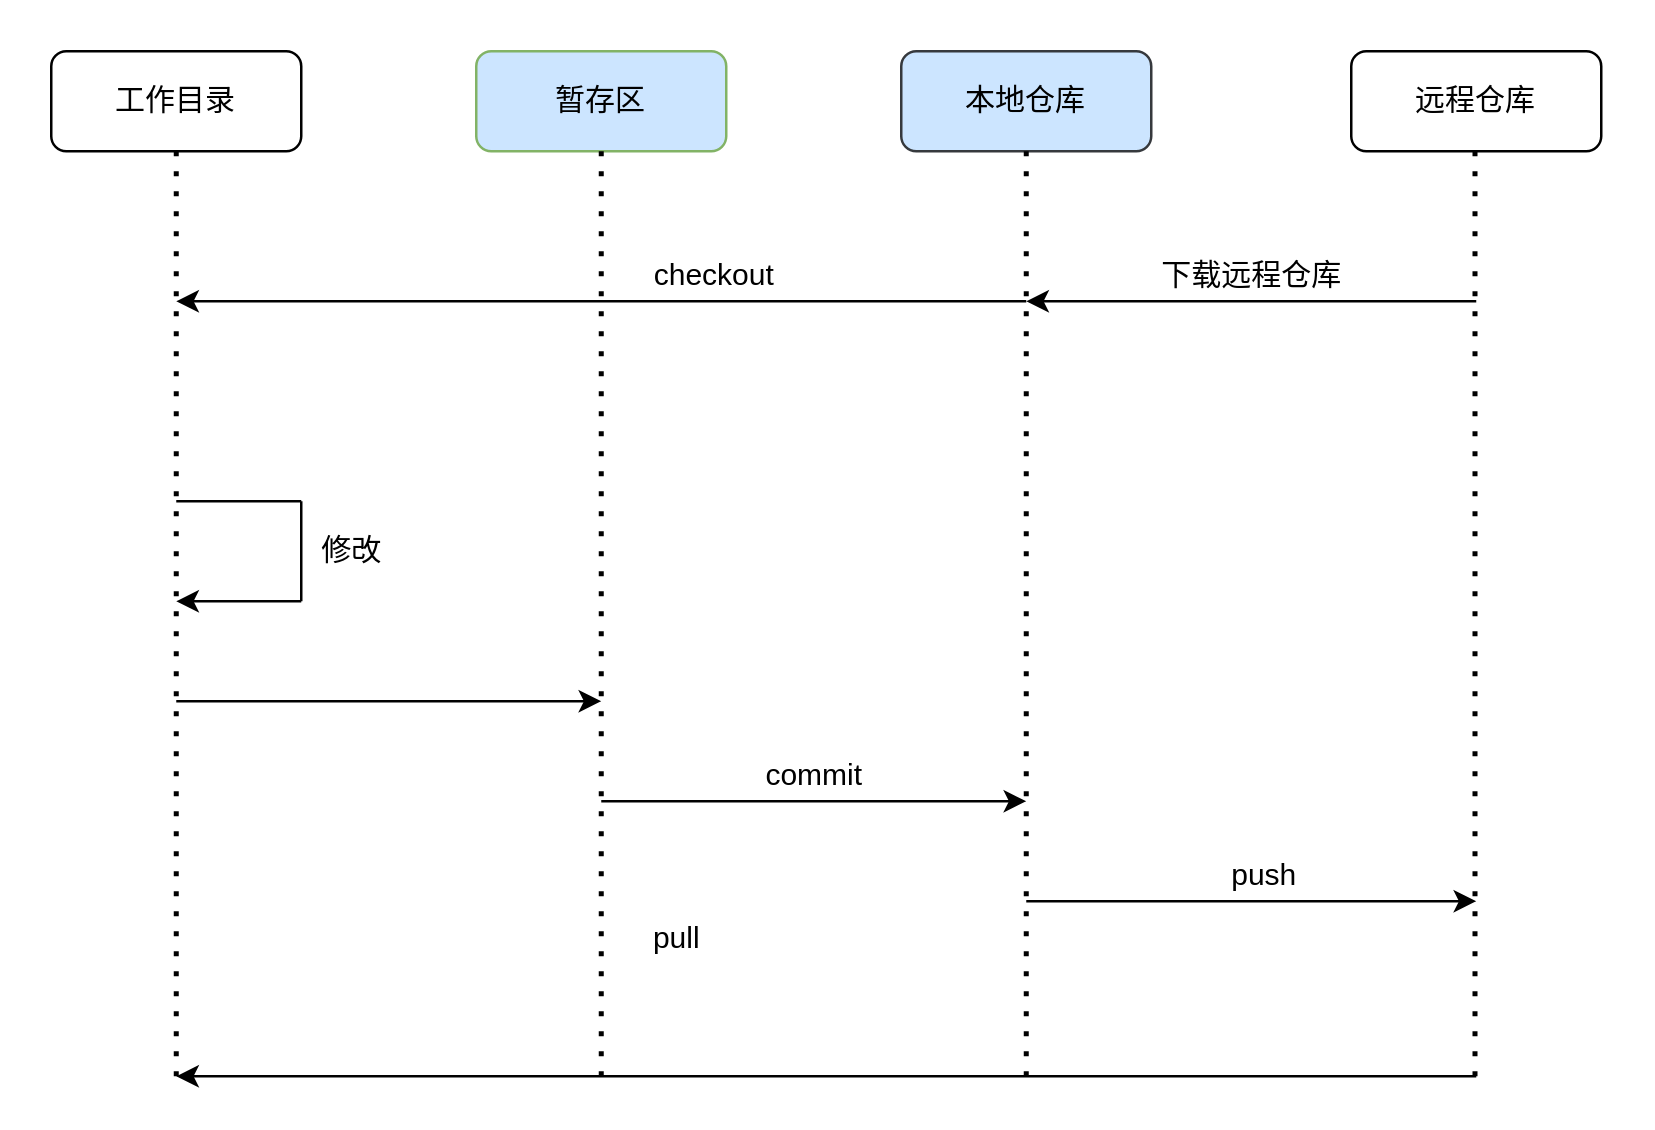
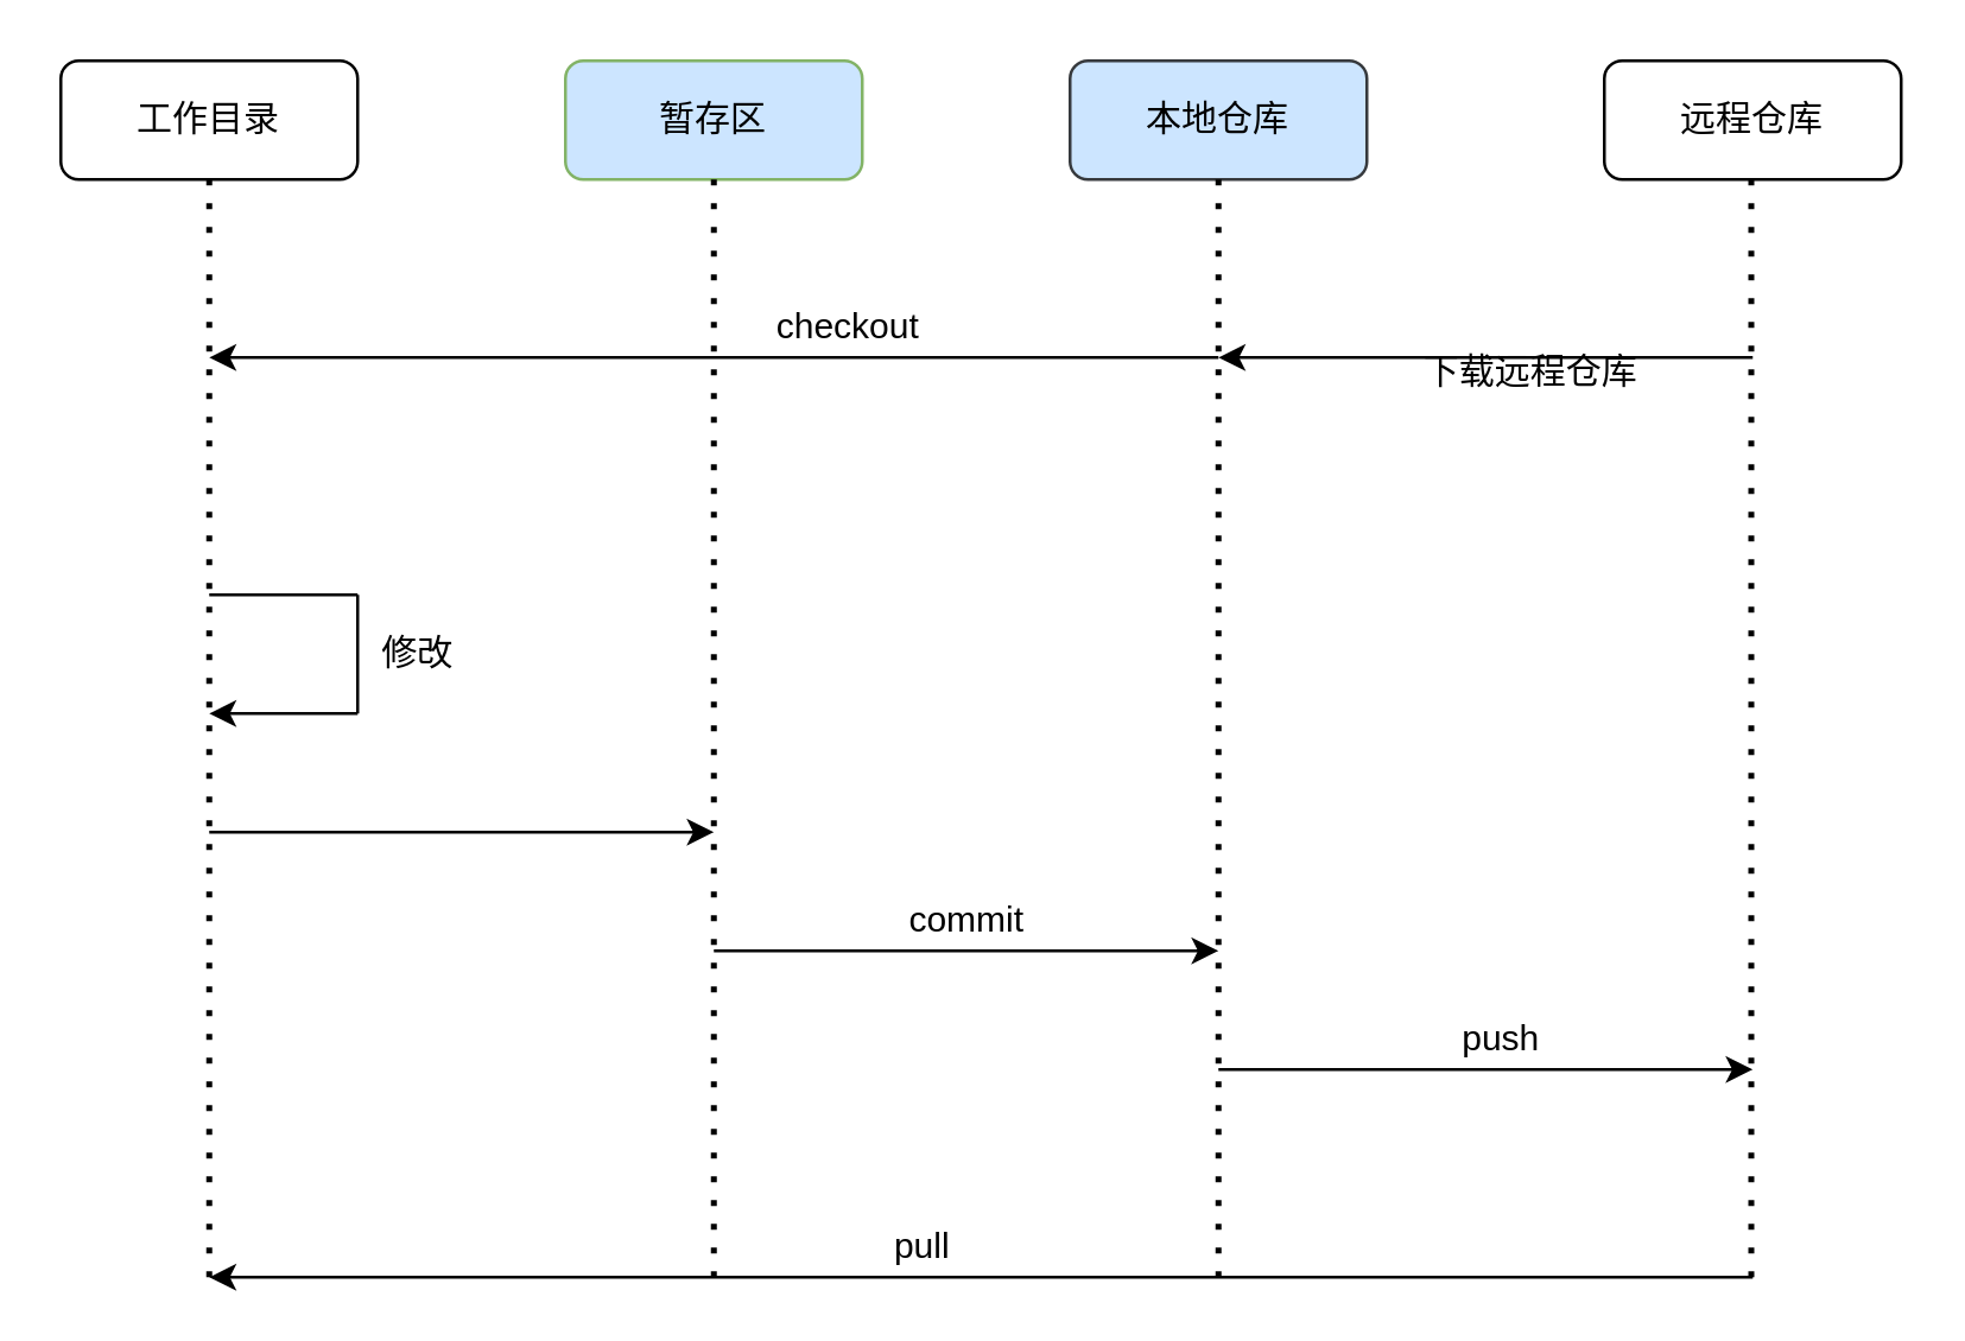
- <mxCell id="17" value="下载远程仓库" parent="1" style="text;html=1;resizable=0;autosize=1;align=center;verticalAlign=middle;points=[];fillColor=none;strokeColor=none;rounded=0;" vertex="1"><mxGeometry as="geometry" height="20" width="90" y="100" x="455" /></mxCell>
+ <mxCell id="17" value="下载远程仓库" parent="1" style="text;html=1;resizable=0;autosize=1;align=center;verticalAlign=middle;points=[];fillColor=none;strokeColor=none;rounded=0;" vertex="1"><mxGeometry x="470" y="115" as="geometry" height="20" width="90" /></mxCell>
- <mxCell id="20" value="pull" parent="1" style="text;html=1;resizable=0;autosize=1;align=center;verticalAlign=middle;points=[];fillColor=none;strokeColor=none;rounded=0;" vertex="1"><mxGeometry x="255" y="365" as="geometry" height="20" width="30" /></mxCell>
+ <mxCell id="20" value="pull" parent="1" style="text;html=1;resizable=0;autosize=1;align=center;verticalAlign=middle;points=[];fillColor=none;strokeColor=none;rounded=0;" vertex="1"><mxGeometry as="geometry" height="20" width="30" y="410" x="295" /></mxCell>
